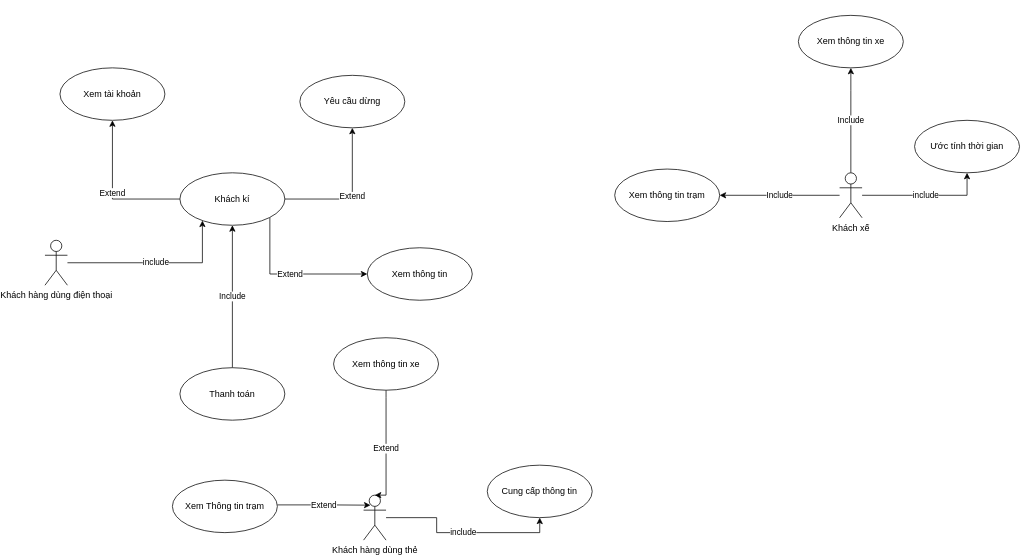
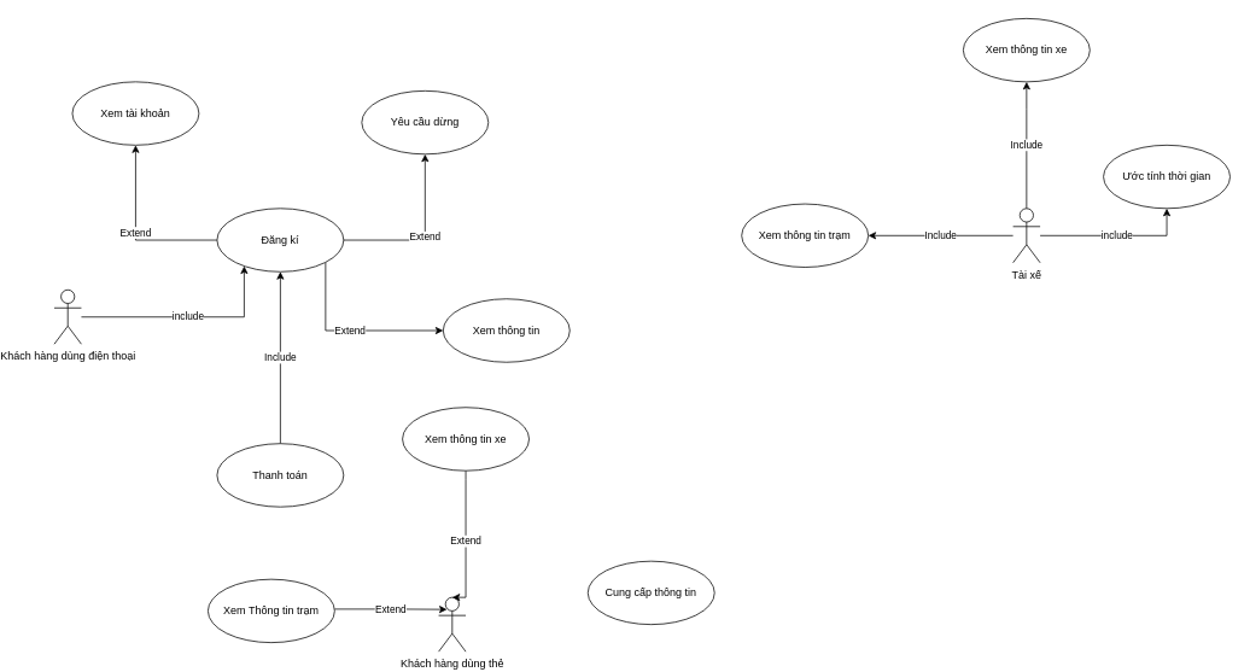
- <mxCell id="11" value="Khách kí" style="ellipse;whiteSpace=wrap;html=1;" vertex="1" parent="1"><mxGeometry x="200" y="230" width="140" height="70" as="geometry" /></mxCell>
+ <mxCell id="11" value="Đăng kí" style="ellipse;whiteSpace=wrap;html=1;" vertex="1" parent="1"><mxGeometry x="200" y="230" width="140" height="70" as="geometry" /></mxCell>
- <mxCell id="7" value="Khách xế" style="shape=umlActor;verticalLabelPosition=bottom;verticalAlign=top;html=1;" vertex="1" parent="1"><mxGeometry x="1080" y="230" width="30" height="60" as="geometry" /></mxCell>
+ <mxCell id="7" value="Tài xế" style="shape=umlActor;verticalLabelPosition=bottom;verticalAlign=top;html=1;" vertex="1" parent="1"><mxGeometry x="1080" y="230" width="30" height="60" as="geometry" /></mxCell>
- <mxCell id="17" value="include" style="edgeStyle=orthogonalEdgeStyle;rounded=0;orthogonalLoop=1;jettySize=auto;html=1;entryX=0.5;entryY=1;entryDx=0;entryDy=0;" edge="1" parent="1" source="18" target="19"><mxGeometry relative="1" as="geometry" /></mxCell>
